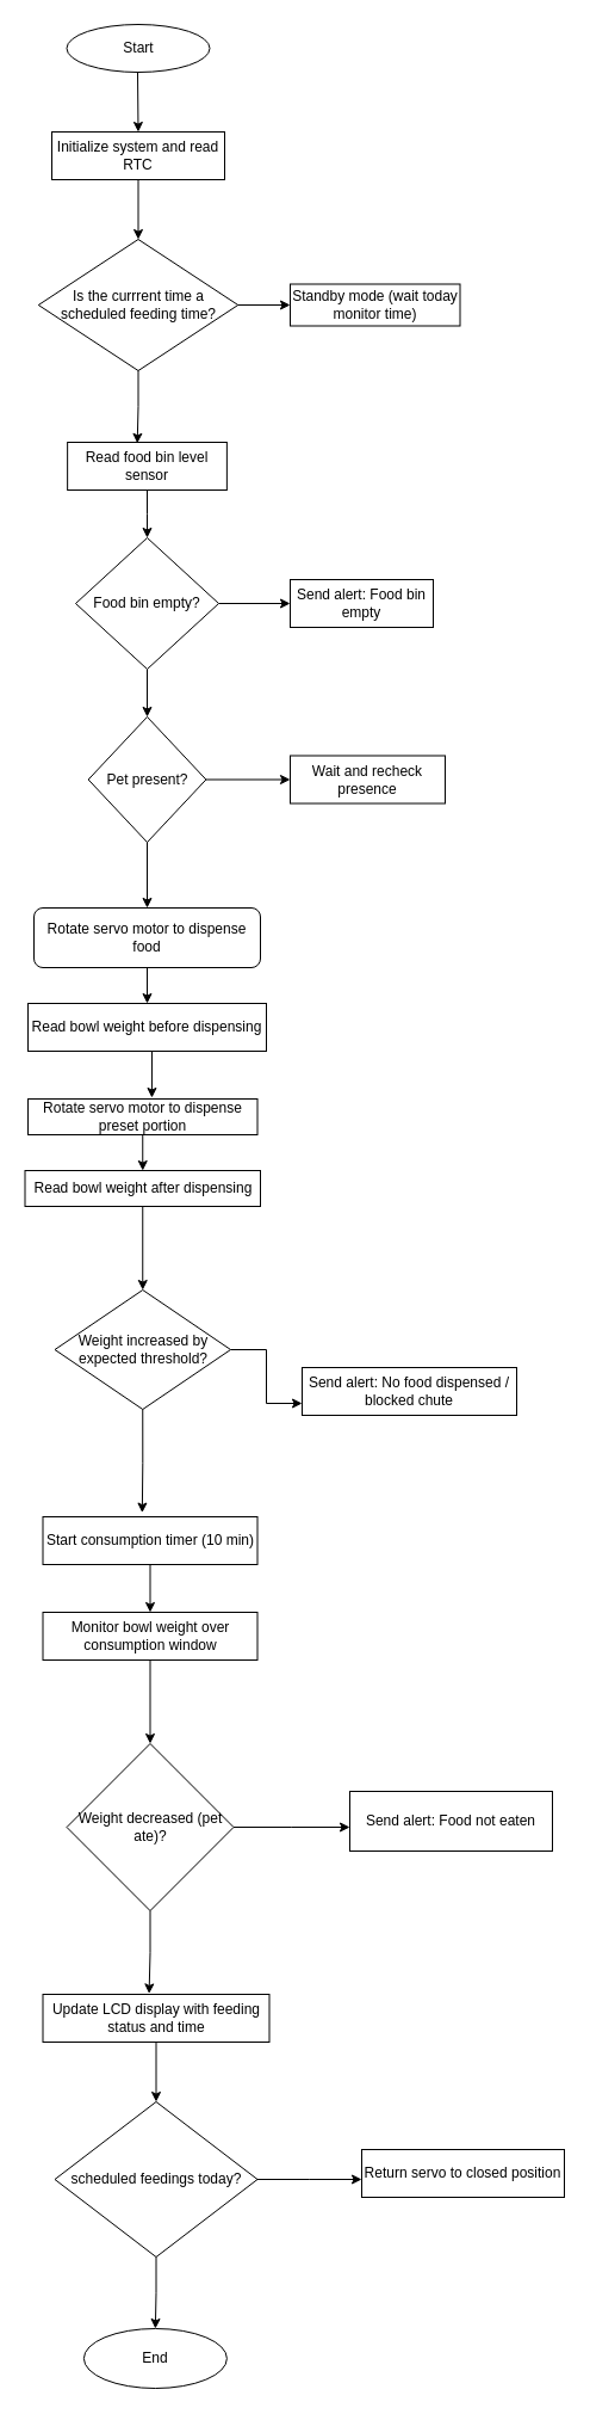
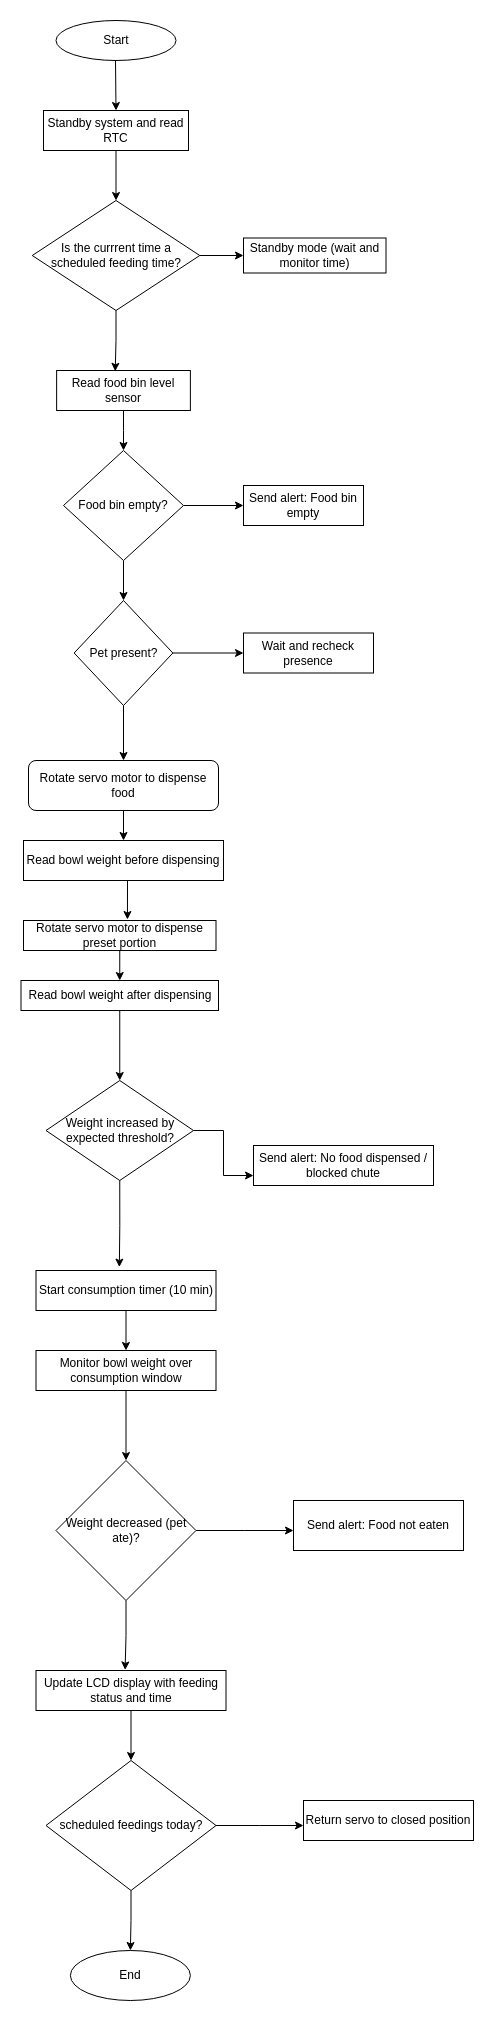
- <mxCell id="4" value="Initialize system and read RTC" style="rounded=0;whiteSpace=wrap;html=1;fillColor=#FFFFFF;strokeColor=#000000;" parent="1" vertex="1"><mxGeometry x="43" y="110" width="145" height="40" as="geometry" /></mxCell>
+ <mxCell id="4" value="Standby system and read RTC" style="rounded=0;whiteSpace=wrap;html=1;fillColor=#FFFFFF;strokeColor=#000000;" parent="1" vertex="1"><mxGeometry x="43" y="110" width="145" height="40" as="geometry" /></mxCell>
- <mxCell id="7" value="Standby mode (wait today monitor time)" style="rounded=0;whiteSpace=wrap;html=1;fillColor=#FFFFFF;strokeColor=#000000;" parent="1" vertex="1"><mxGeometry x="243" y="237.5" width="142.5" height="35" as="geometry" /></mxCell>
+ <mxCell id="7" value="Standby mode (wait and monitor time)" style="rounded=0;whiteSpace=wrap;html=1;fillColor=#FFFFFF;strokeColor=#000000;" parent="1" vertex="1"><mxGeometry x="243" y="237.5" width="142.5" height="35" as="geometry" /></mxCell>
